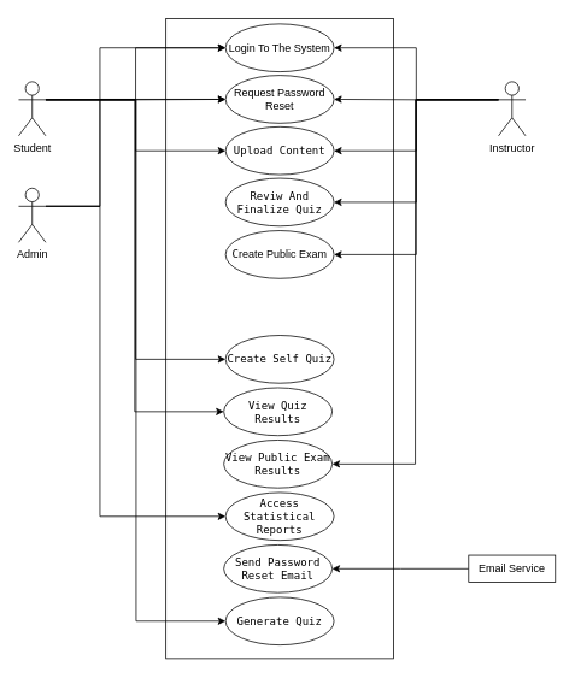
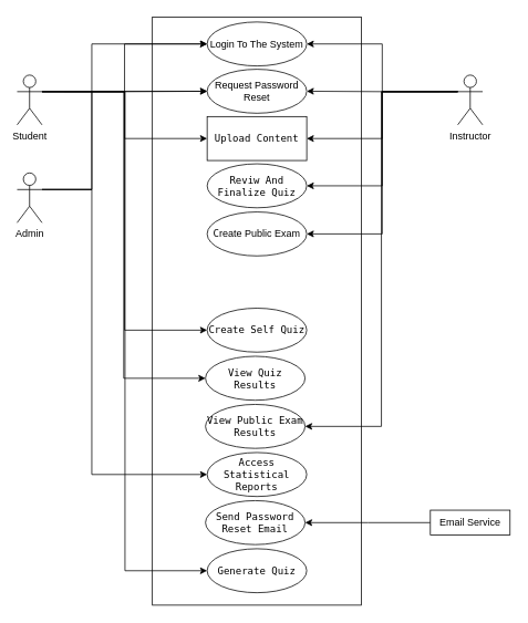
- <mxCell id="25" value="&lt;font face=&quot;monospace&quot;&gt;Upload Content&lt;/font&gt;" style="ellipse;whiteSpace=wrap;html=1;" vertex="1" parent="1"><mxGeometry x="249" y="140" width="120" height="53" as="geometry" /></mxCell>
+ <mxCell id="25" value="&lt;font face=&quot;monospace&quot;&gt;Upload Content&lt;/font&gt;" style="whiteSpace=wrap;html=1;rounded=0;" vertex="1" parent="1"><mxGeometry x="249" y="140" width="120" height="53" as="geometry" /></mxCell>
